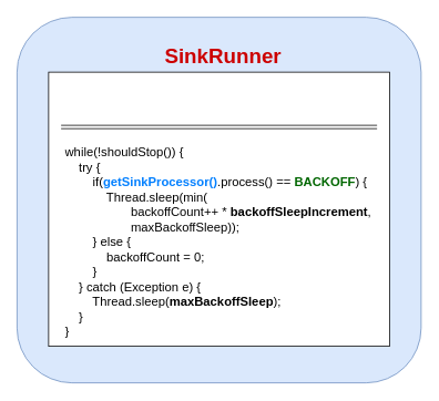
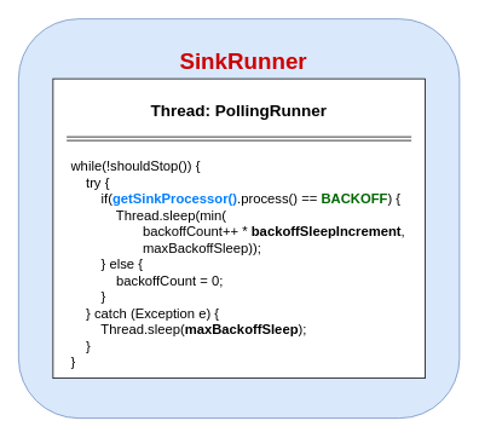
+ <mxCell id="4" value="Thread: PollingRunner" style="text;html=1;strokeColor=none;fillColor=none;align=center;verticalAlign=middle;whiteSpace=wrap;rounded=0;fontSize=18;fontStyle=1" vertex="1" parent="1"><mxGeometry x="138" y="111" width="250" height="20" as="geometry" /></mxCell>
